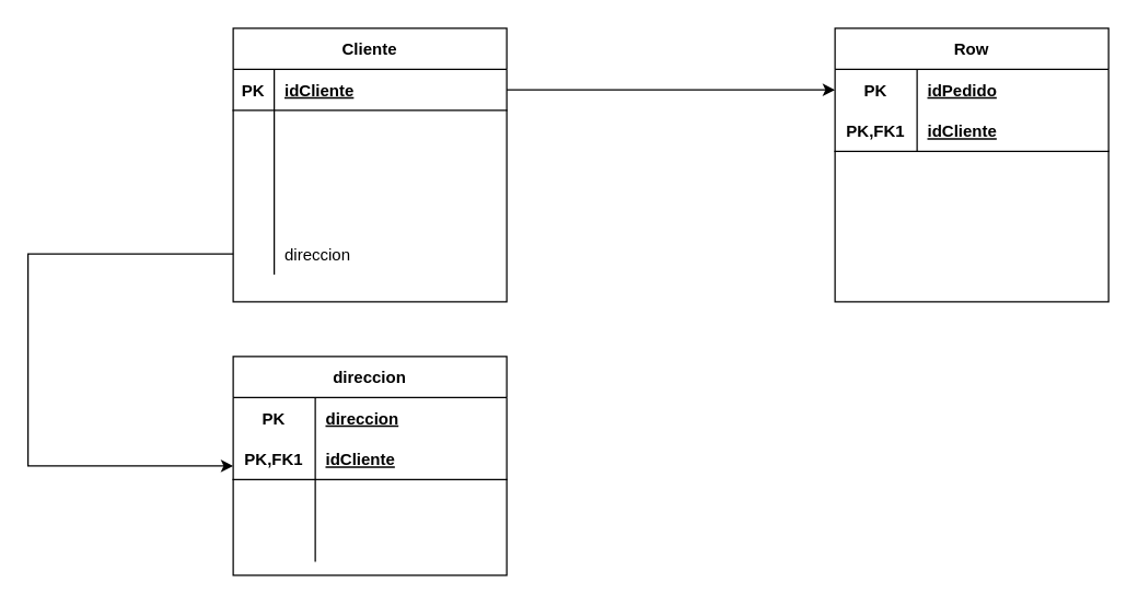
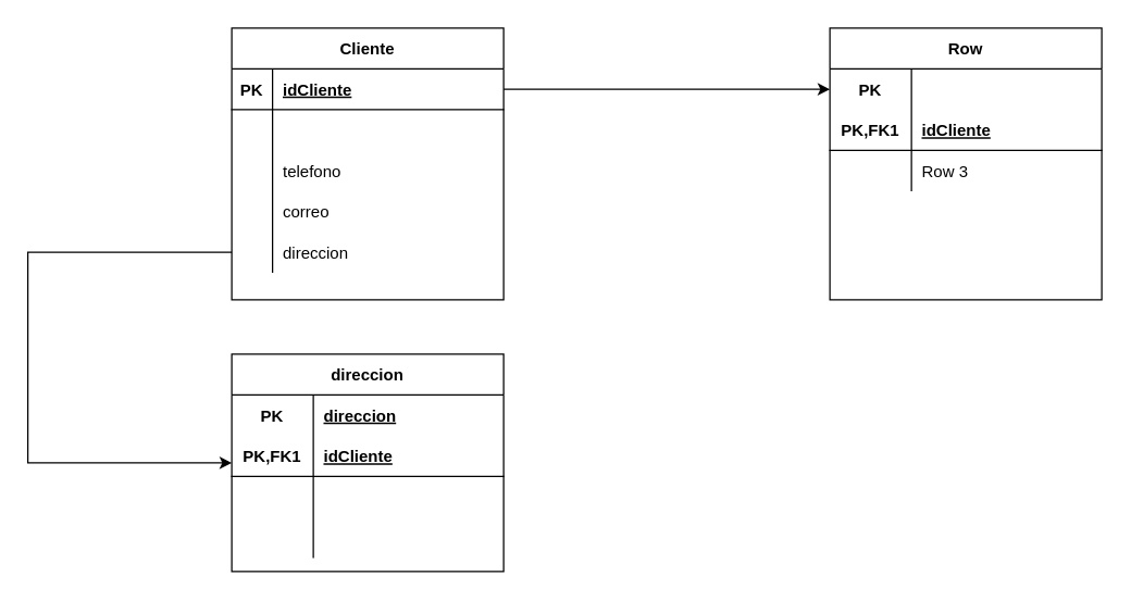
- <mxCell id="35" value="idPedido" style="shape=partialRectangle;connectable=0;fillColor=none;top=0;left=0;bottom=0;right=0;align=left;spacingLeft=6;fontStyle=5;overflow=hidden;" vertex="1" parent="33"><mxGeometry x="60" width="140" height="30" as="geometry" /></mxCell>
+ <mxCell id="10" value="telefono" style="shape=partialRectangle;connectable=0;fillColor=none;top=0;left=0;bottom=0;right=0;align=left;spacingLeft=6;overflow=hidden;" vertex="1" parent="8"><mxGeometry x="30" width="170" height="30" as="geometry" /></mxCell>
+ <mxCell id="41" value="Row 3" style="shape=partialRectangle;connectable=0;fillColor=none;top=0;left=0;bottom=0;right=0;align=left;spacingLeft=6;overflow=hidden;" vertex="1" parent="39"><mxGeometry x="60" width="140" height="30" as="geometry" /></mxCell>
+ <mxCell id="13" value="correo" style="shape=partialRectangle;connectable=0;fillColor=none;top=0;left=0;bottom=0;right=0;align=left;spacingLeft=6;overflow=hidden;" vertex="1" parent="11"><mxGeometry x="30" width="170" height="30" as="geometry" /></mxCell>
